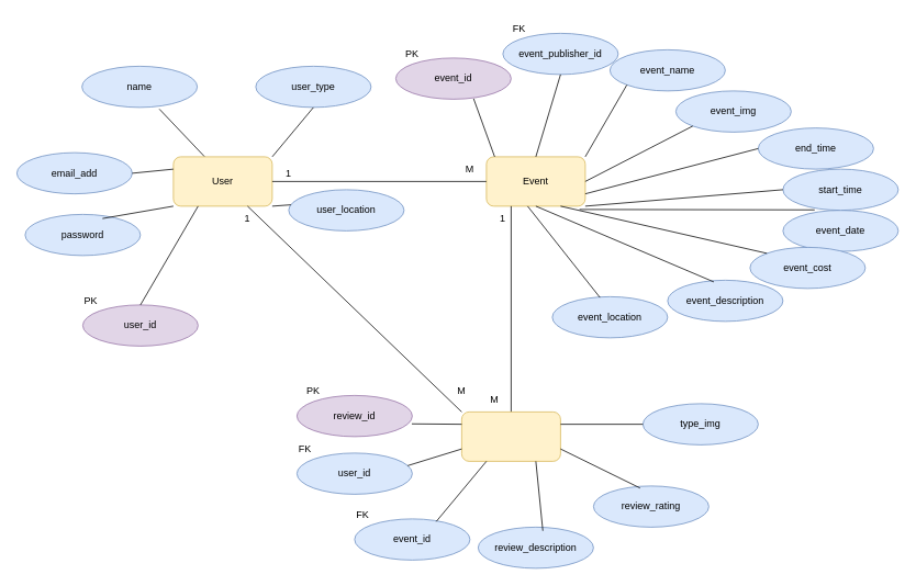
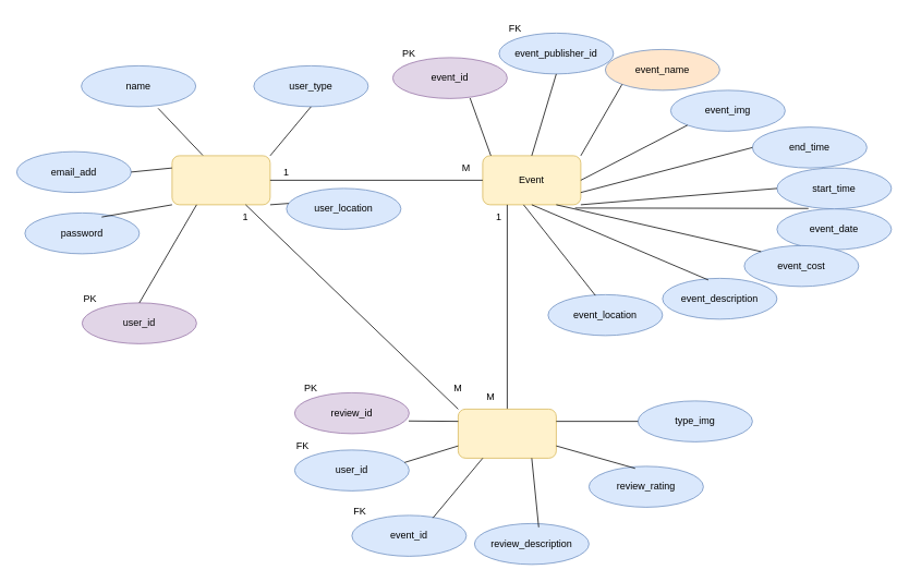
- <mxCell id="18" value="event_name" style="ellipse;whiteSpace=wrap;html=1;fillColor=#dae8fc;strokeColor=#6c8ebf;" vertex="1" parent="1"><mxGeometry x="740" y="60" width="140" height="50" as="geometry" /></mxCell>
+ <mxCell id="18" value="event_name" style="ellipse;whiteSpace=wrap;html=1;fillColor=#ffe6cc;strokeColor=#6c8ebf;" vertex="1" parent="1"><mxGeometry x="740" y="60" width="140" height="50" as="geometry" /></mxCell>
- <mxCell id="4" value="User" style="text;html=1;align=center;verticalAlign=middle;whiteSpace=wrap;rounded=0;" parent="1" vertex="1"><mxGeometry x="240" y="205" width="60" height="30" as="geometry" /></mxCell>
- <mxCell id="41" value="review_rating" style="ellipse;whiteSpace=wrap;html=1;fillColor=#dae8fc;strokeColor=#6c8ebf;" vertex="1" parent="1"><mxGeometry x="720" y="590" width="140" height="50" as="geometry" /></mxCell>
+ <mxCell id="41" value="review_rating" style="ellipse;whiteSpace=wrap;html=1;fillColor=#dae8fc;strokeColor=#6c8ebf;" vertex="1" parent="1"><mxGeometry x="720" y="570" width="140" height="50" as="geometry" /></mxCell>
